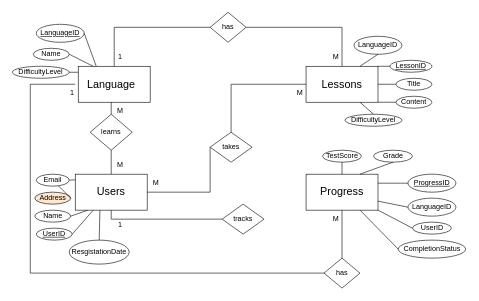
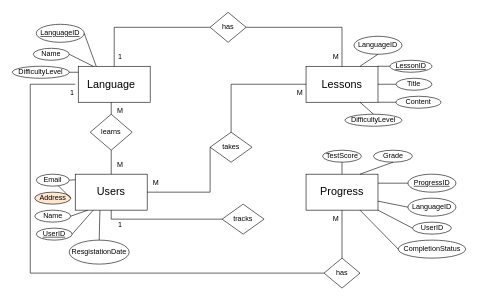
- <mxCell id="41" value="Content" style="ellipse;whiteSpace=wrap;html=1;" vertex="1" parent="1"><mxGeometry x="660" y="160" width="60" height="20" as="geometry" /></mxCell>
+ <mxCell id="41" value="Content" style="ellipse;whiteSpace=wrap;html=1;" vertex="1" parent="1"><mxGeometry x="660" y="160" width="75" height="20" as="geometry" /></mxCell>
